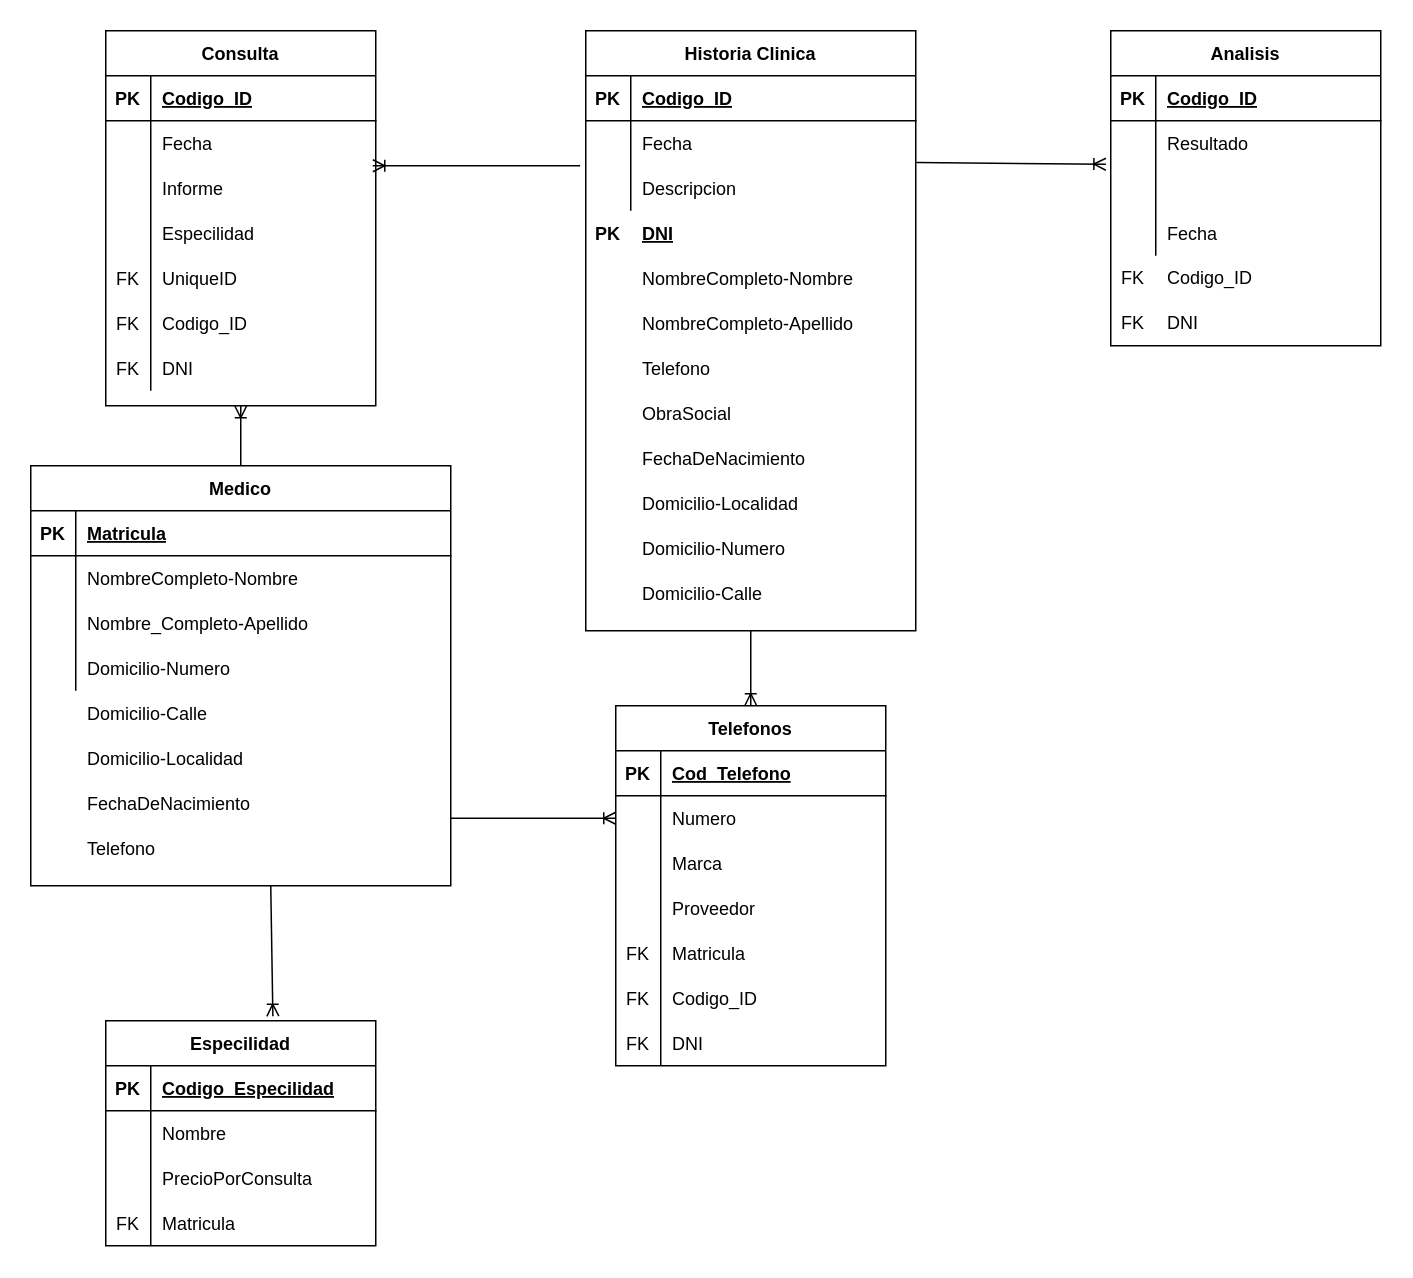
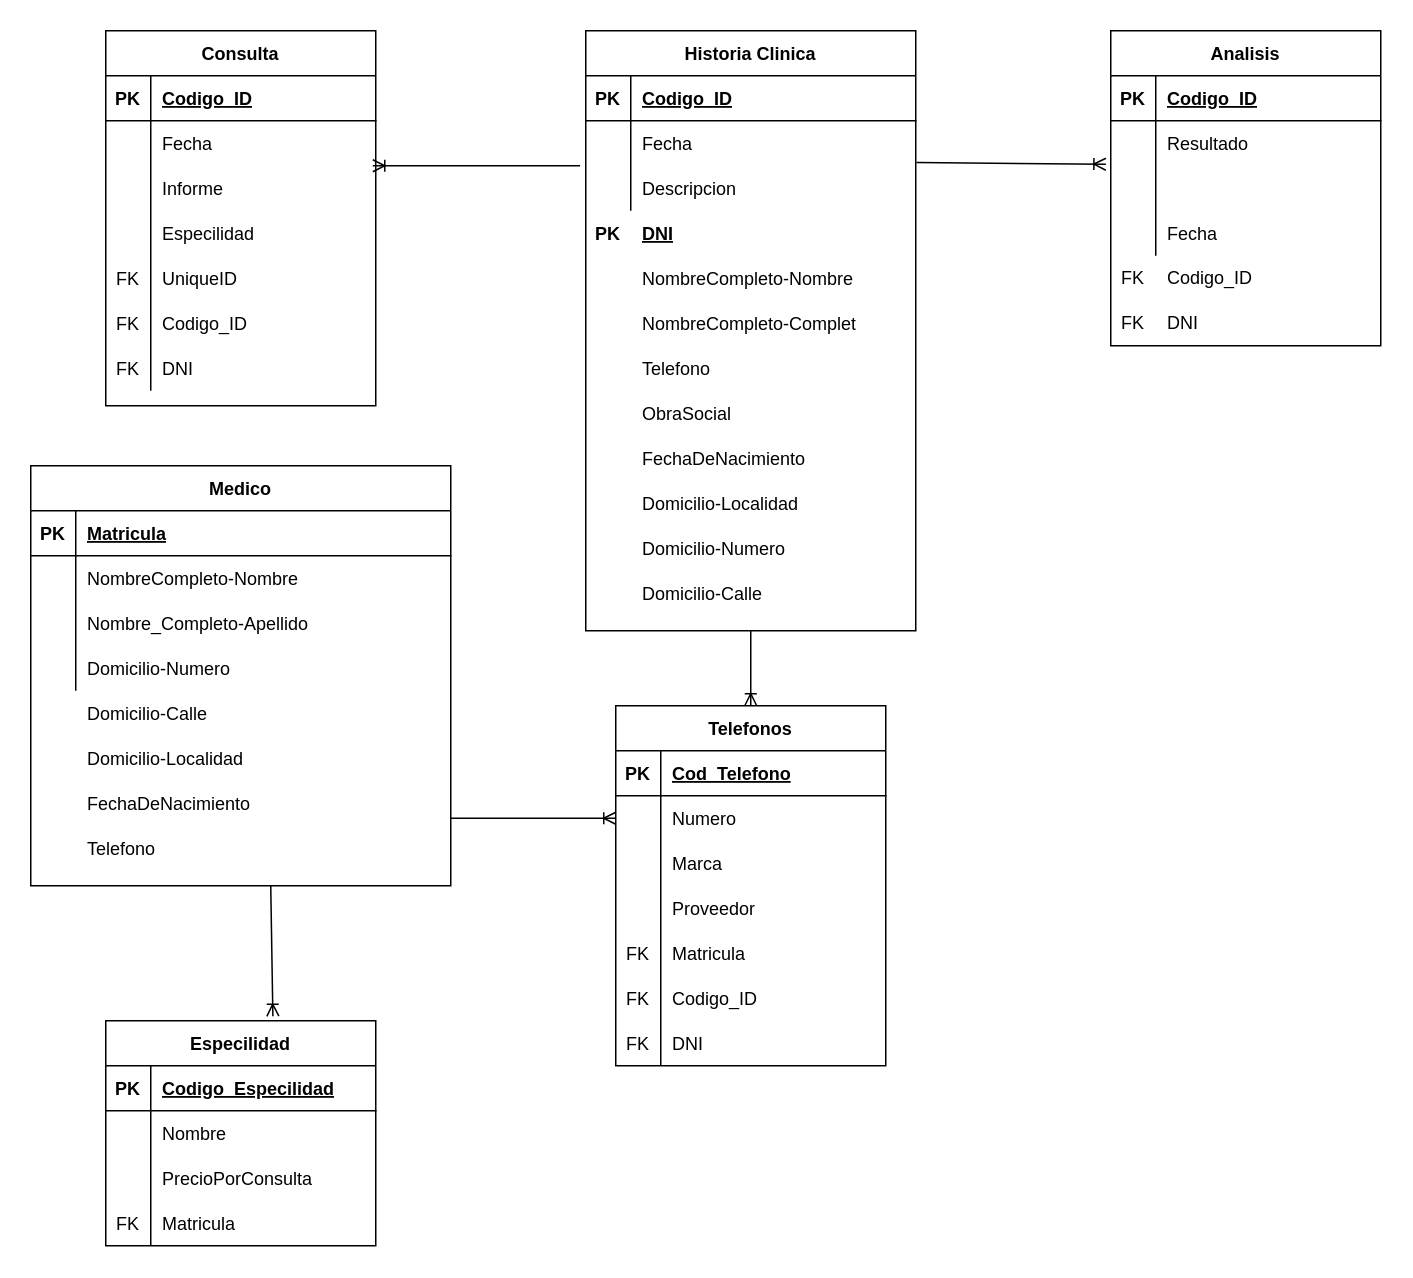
- <mxCell id="69" value="NombreCompleto-Apellido" style="shape=partialRectangle;connectable=0;fillColor=none;top=0;left=0;bottom=0;right=0;align=left;spacingLeft=6;overflow=hidden;" parent="1" vertex="1"><mxGeometry x="420" y="200" width="150" height="30" as="geometry"><mxRectangle width="150" height="30" as="alternateBounds" /></mxGeometry></mxCell>
+ <mxCell id="69" value="NombreCompleto-Completo" style="shape=partialRectangle;connectable=0;fillColor=none;top=0;left=0;bottom=0;right=0;align=left;spacingLeft=6;overflow=hidden;" parent="1" vertex="1"><mxGeometry x="420" y="200" width="150" height="30" as="geometry"><mxRectangle width="150" height="30" as="alternateBounds" /></mxGeometry></mxCell>
- <mxCell id="63" value="" style="fontSize=12;html=1;endArrow=ERoneToMany;rounded=0;entryX=0.5;entryY=1;entryDx=0;entryDy=0;" parent="1" source="2" target="31" edge="1"><mxGeometry width="100" height="100" relative="1" as="geometry"><mxPoint x="200" y="300" as="sourcePoint" /><mxPoint x="620" y="210" as="targetPoint" /></mxGeometry></mxCell>
